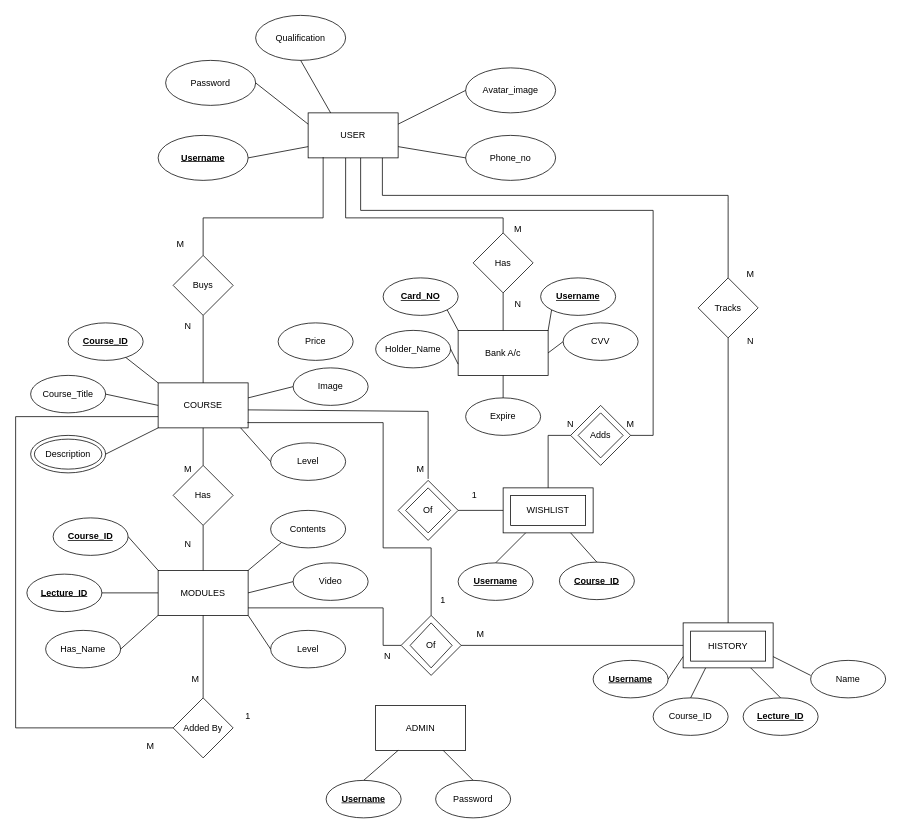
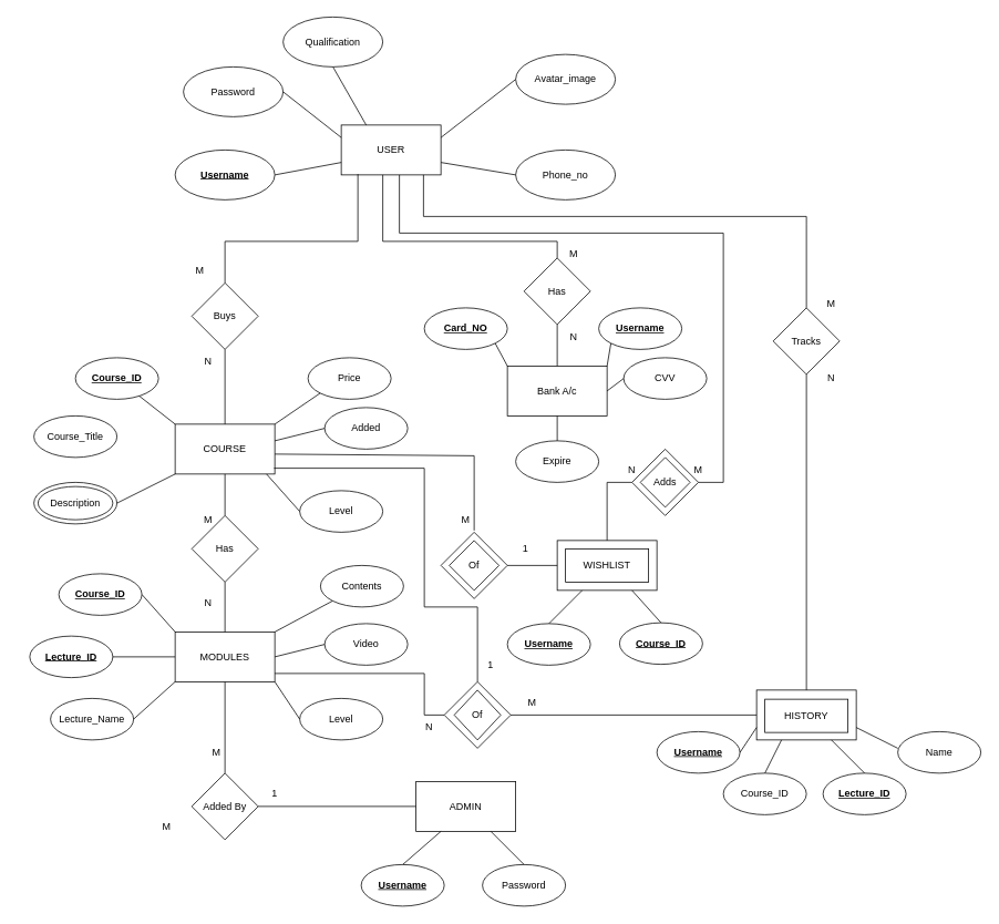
- <mxCell id="7" value="Avatar_image" style="ellipse;whiteSpace=wrap;html=1;" parent="1" vertex="1"><mxGeometry x="620" y="90" width="120" height="60" as="geometry" /></mxCell>
+ <mxCell id="7" value="Avatar_image" style="ellipse;whiteSpace=wrap;html=1;" parent="1" vertex="1"><mxGeometry x="620" y="65" width="120" height="60" as="geometry" /></mxCell>
- <mxCell id="59" value="Holder_Name" style="ellipse;whiteSpace=wrap;html=1;" parent="1" vertex="1"><mxGeometry x="500" y="440" width="100" height="50" as="geometry" /></mxCell>
- <mxCell id="64" value="" style="endArrow=none;html=1;rounded=0;exitX=0;exitY=0.75;exitDx=0;exitDy=0;entryX=1;entryY=0.5;entryDx=0;entryDy=0;" parent="1" source="57" target="59" edge="1"><mxGeometry width="50" height="50" relative="1" as="geometry"><mxPoint x="490" y="430" as="sourcePoint" /><mxPoint x="540" y="380" as="targetPoint" /></mxGeometry></mxCell>
+ <mxCell id="27" value="" style="endArrow=none;html=1;rounded=0;exitX=0;exitY=1;exitDx=0;exitDy=0;entryX=1;entryY=0;entryDx=0;entryDy=0;" parent="1" source="21" target="14" edge="1"><mxGeometry width="50" height="50" relative="1" as="geometry"><mxPoint x="490" y="500" as="sourcePoint" /><mxPoint x="540" y="450" as="targetPoint" /></mxGeometry></mxCell>
- <mxCell id="22" value="Image" style="ellipse;whiteSpace=wrap;html=1;" parent="1" vertex="1"><mxGeometry x="390" y="490" width="100" height="50" as="geometry" /></mxCell>
+ <mxCell id="22" value="Added" style="ellipse;whiteSpace=wrap;html=1;" parent="1" vertex="1"><mxGeometry x="390" y="490" width="100" height="50" as="geometry" /></mxCell>
- <mxCell id="24" value="" style="endArrow=none;html=1;rounded=0;exitX=1;exitY=0.5;exitDx=0;exitDy=0;entryX=0;entryY=0.5;entryDx=0;entryDy=0;" parent="1" source="18" target="14" edge="1"><mxGeometry width="50" height="50" relative="1" as="geometry"><mxPoint x="490" y="500" as="sourcePoint" /><mxPoint x="540" y="450" as="targetPoint" /></mxGeometry></mxCell>
- <mxCell id="37" value="Contents" style="ellipse;whiteSpace=wrap;html=1;" parent="1" vertex="1"><mxGeometry x="360" y="680" width="100" height="50" as="geometry" /></mxCell>
+ <mxCell id="37" value="Contents" style="ellipse;whiteSpace=wrap;html=1;" parent="1" vertex="1"><mxGeometry x="385" y="680" width="100" height="50" as="geometry" /></mxCell>
- <mxCell id="54" value="" style="endArrow=none;html=1;rounded=0;exitX=0;exitY=0.5;exitDx=0;exitDy=0;entryX=0;entryY=0.75;entryDx=0;entryDy=0;" parent="1" source="46" target="14" edge="1"><mxGeometry width="50" height="50" relative="1" as="geometry"><mxPoint x="490" y="960" as="sourcePoint" /><mxPoint x="540" y="910" as="targetPoint" /><Array as="points"><mxPoint x="20" y="970" /><mxPoint x="20" y="555" /></Array></mxGeometry></mxCell>
- <mxCell id="36" value="Has_Name" style="ellipse;whiteSpace=wrap;html=1;" parent="1" vertex="1"><mxGeometry x="60" y="840" width="100" height="50" as="geometry" /></mxCell>
+ <mxCell id="36" value="Lecture_Name" style="ellipse;whiteSpace=wrap;html=1;" parent="1" vertex="1"><mxGeometry x="60" y="840" width="100" height="50" as="geometry" /></mxCell>
+ <mxCell id="52" value="" style="endArrow=none;html=1;rounded=0;exitX=1;exitY=0.5;exitDx=0;exitDy=0;entryX=0;entryY=0.5;entryDx=0;entryDy=0;" parent="1" source="46" target="47" edge="1"><mxGeometry width="50" height="50" relative="1" as="geometry"><mxPoint x="490" y="960" as="sourcePoint" /><mxPoint x="540" y="910" as="targetPoint" /></mxGeometry></mxCell>
